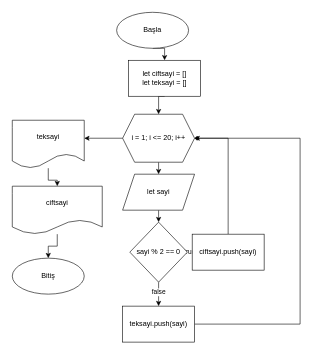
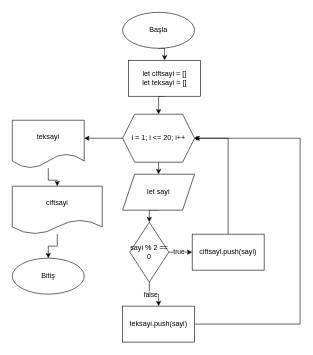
- <mxCell id="3" value="Başla" style="ellipse;whiteSpace=wrap;html=1;" vertex="1" parent="1"><mxGeometry x="194" y="20" width="120" height="60" as="geometry" /></mxCell>
+ <mxCell id="3" value="Başla" style="ellipse;whiteSpace=wrap;html=1;" vertex="1" parent="1"><mxGeometry x="204" y="20" width="120" height="60" as="geometry" /></mxCell>
- <mxCell id="14" value="sayi % 2 == 0" style="rhombus;whiteSpace=wrap;html=1;" vertex="1" parent="1"><mxGeometry x="216" y="370" width="96" height="100" as="geometry" /></mxCell>
+ <mxCell id="14" value="sayi % 2 == 0" style="rhombus;whiteSpace=wrap;html=1;" vertex="1" parent="1"><mxGeometry x="216" y="370" width="65" height="100" as="geometry" /></mxCell>
